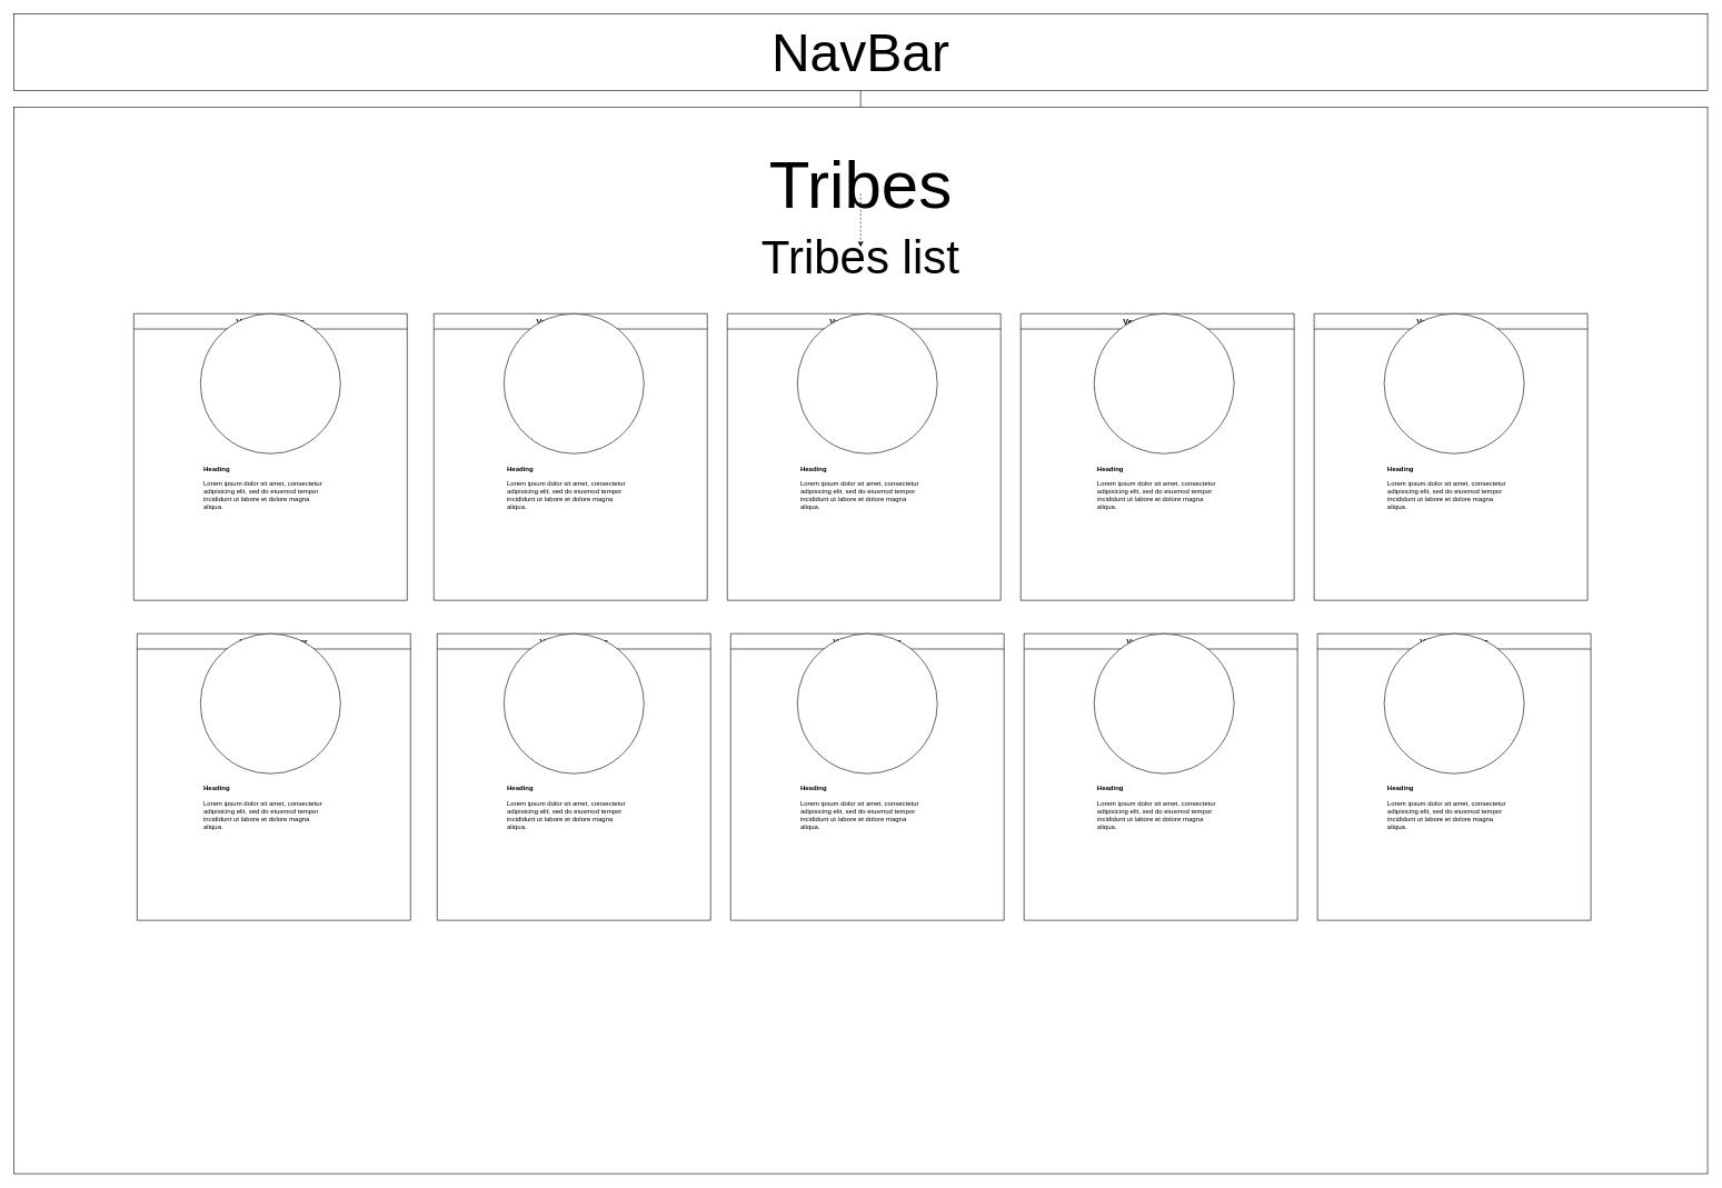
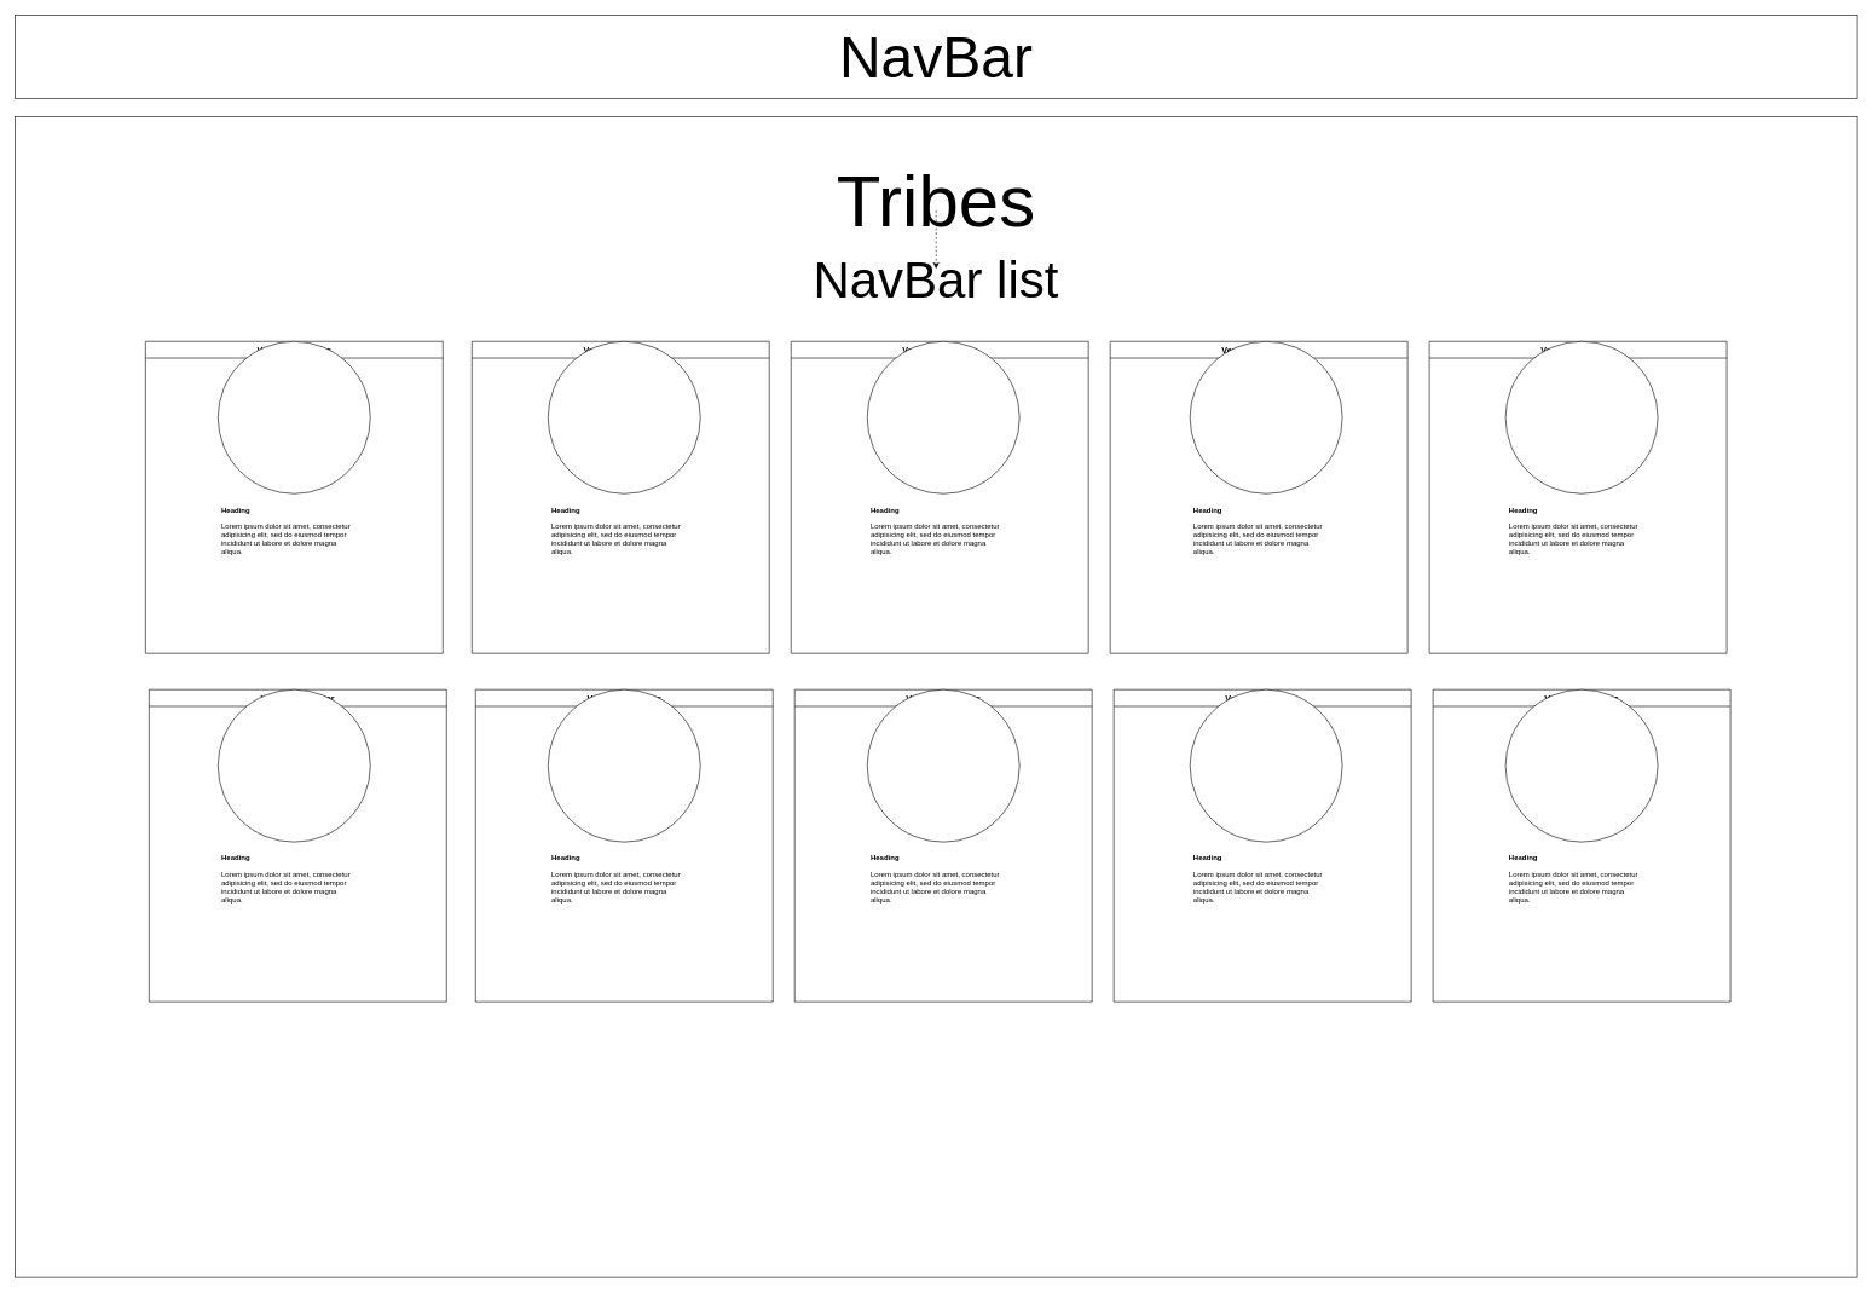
- <mxCell id="2" value="" style="edgeStyle=orthogonalEdgeStyle;rounded=0;orthogonalLoop=1;jettySize=auto;html=1;fontSize=100;" edge="1" parent="1" source="3" target="30"><mxGeometry relative="1" as="geometry" /></mxCell>
- <mxCell id="31" value="&lt;h2&gt;&lt;font size=&quot;1&quot;&gt;&lt;span style=&quot;font-weight: normal; font-size: 70px;&quot;&gt;Tribes list&lt;/span&gt;&lt;/font&gt;&lt;/h2&gt;" style="text;html=1;strokeColor=none;fillColor=none;align=center;verticalAlign=middle;whiteSpace=wrap;rounded=0;fontSize=12;" vertex="1" parent="1"><mxGeometry x="1050" y="370" width="480" height="30" as="geometry" /></mxCell>
+ <mxCell id="31" value="&lt;h2&gt;&lt;font size=&quot;1&quot;&gt;&lt;span style=&quot;font-weight: normal; font-size: 70px;&quot;&gt;NavBar list&lt;/span&gt;&lt;/font&gt;&lt;/h2&gt;" style="text;html=1;strokeColor=none;fillColor=none;align=center;verticalAlign=middle;whiteSpace=wrap;rounded=0;fontSize=12;" vertex="1" parent="1"><mxGeometry x="1050" y="370" width="480" height="30" as="geometry" /></mxCell>
